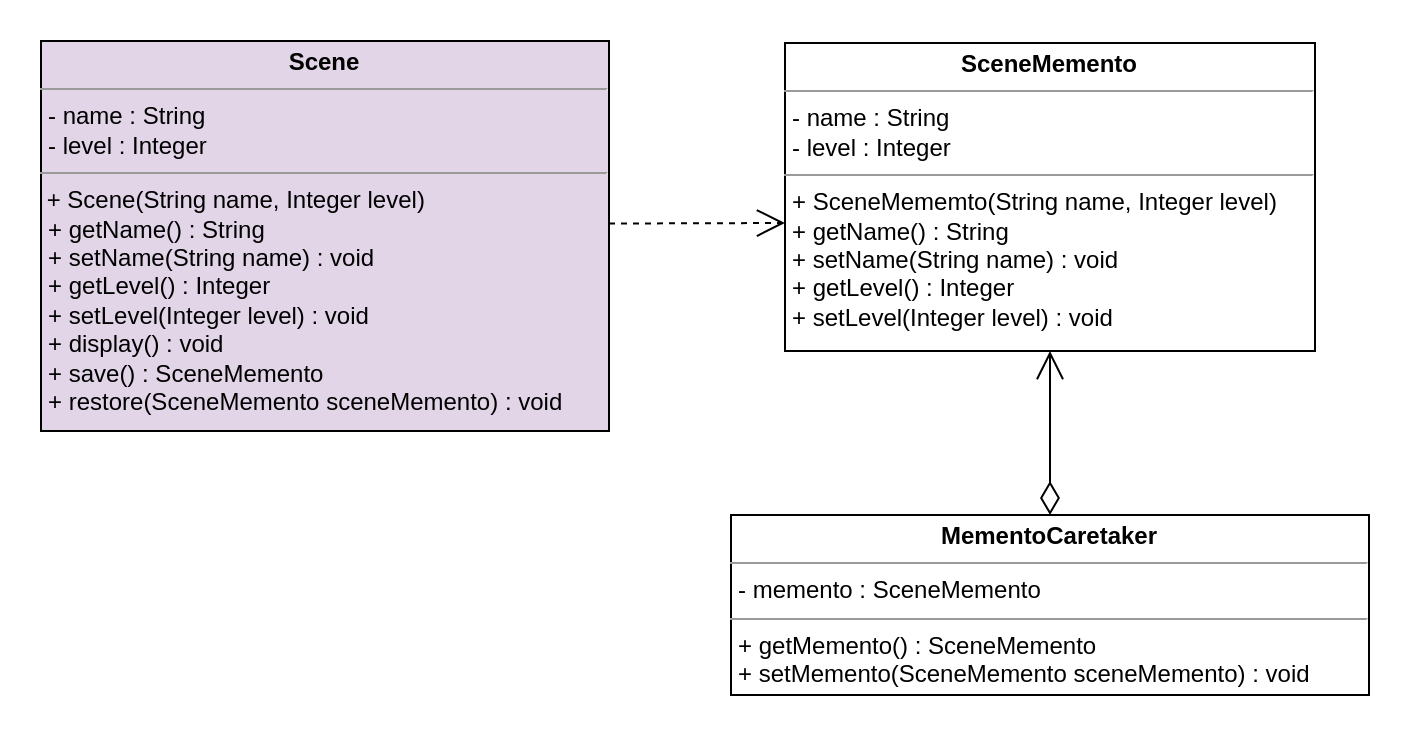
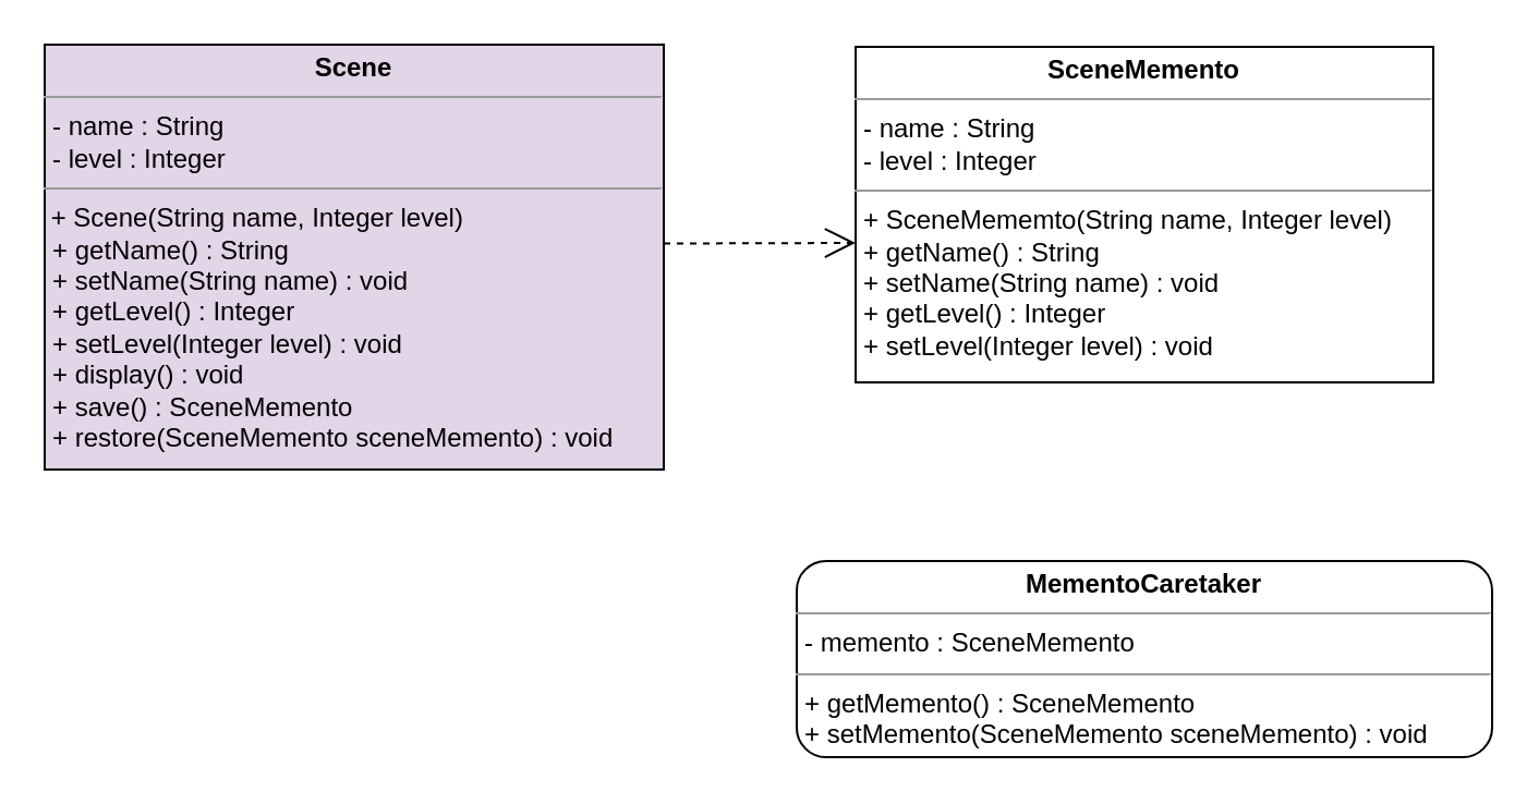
- <mxCell id="6" value="" style="endArrow=open;html=1;endSize=12;startArrow=diamondThin;startSize=14;startFill=0;edgeStyle=orthogonalEdgeStyle;align=left;verticalAlign=bottom;rounded=0;exitX=0.5;exitY=0;exitDx=0;exitDy=0;entryX=0.5;entryY=1;entryDx=0;entryDy=0;" edge="1" parent="1" source="5" target="3"><mxGeometry x="-1" y="3" relative="1" as="geometry"><mxPoint x="132" y="397" as="sourcePoint" /><mxPoint x="577" y="207" as="targetPoint" /></mxGeometry></mxCell>
- <mxCell id="5" value="&lt;p style=&quot;margin:0px;margin-top:4px;text-align:center;&quot;&gt;&lt;b&gt;MementoCaretaker&lt;/b&gt;&lt;/p&gt;&lt;hr size=&quot;1&quot;&gt;&lt;p style=&quot;margin:0px;margin-left:4px;&quot;&gt;- memento : SceneMemento&lt;/p&gt;&lt;hr size=&quot;1&quot;&gt;&lt;p style=&quot;margin:0px;margin-left:4px;&quot;&gt;+ getMemento() : SceneMemento&lt;/p&gt;&lt;p style=&quot;margin:0px;margin-left:4px;&quot;&gt;+ setMemento(SceneMemento sceneMemento) : void&lt;/p&gt;" style="verticalAlign=top;align=left;overflow=fill;fontSize=12;fontFamily=Helvetica;html=1;" vertex="1" parent="1"><mxGeometry x="365" y="257" width="319" height="90" as="geometry" /></mxCell>
+ <mxCell id="5" value="&lt;p style=&quot;margin:0px;margin-top:4px;text-align:center;&quot;&gt;&lt;b&gt;MementoCaretaker&lt;/b&gt;&lt;/p&gt;&lt;hr size=&quot;1&quot;&gt;&lt;p style=&quot;margin:0px;margin-left:4px;&quot;&gt;- memento : SceneMemento&lt;/p&gt;&lt;hr size=&quot;1&quot;&gt;&lt;p style=&quot;margin:0px;margin-left:4px;&quot;&gt;+ getMemento() : SceneMemento&lt;/p&gt;&lt;p style=&quot;margin:0px;margin-left:4px;&quot;&gt;+ setMemento(SceneMemento sceneMemento) : void&lt;/p&gt;" style="verticalAlign=top;align=left;overflow=fill;fontSize=12;fontFamily=Helvetica;html=1;rounded=1;" vertex="1" parent="1"><mxGeometry x="365" y="257" width="319" height="90" as="geometry" /></mxCell>
